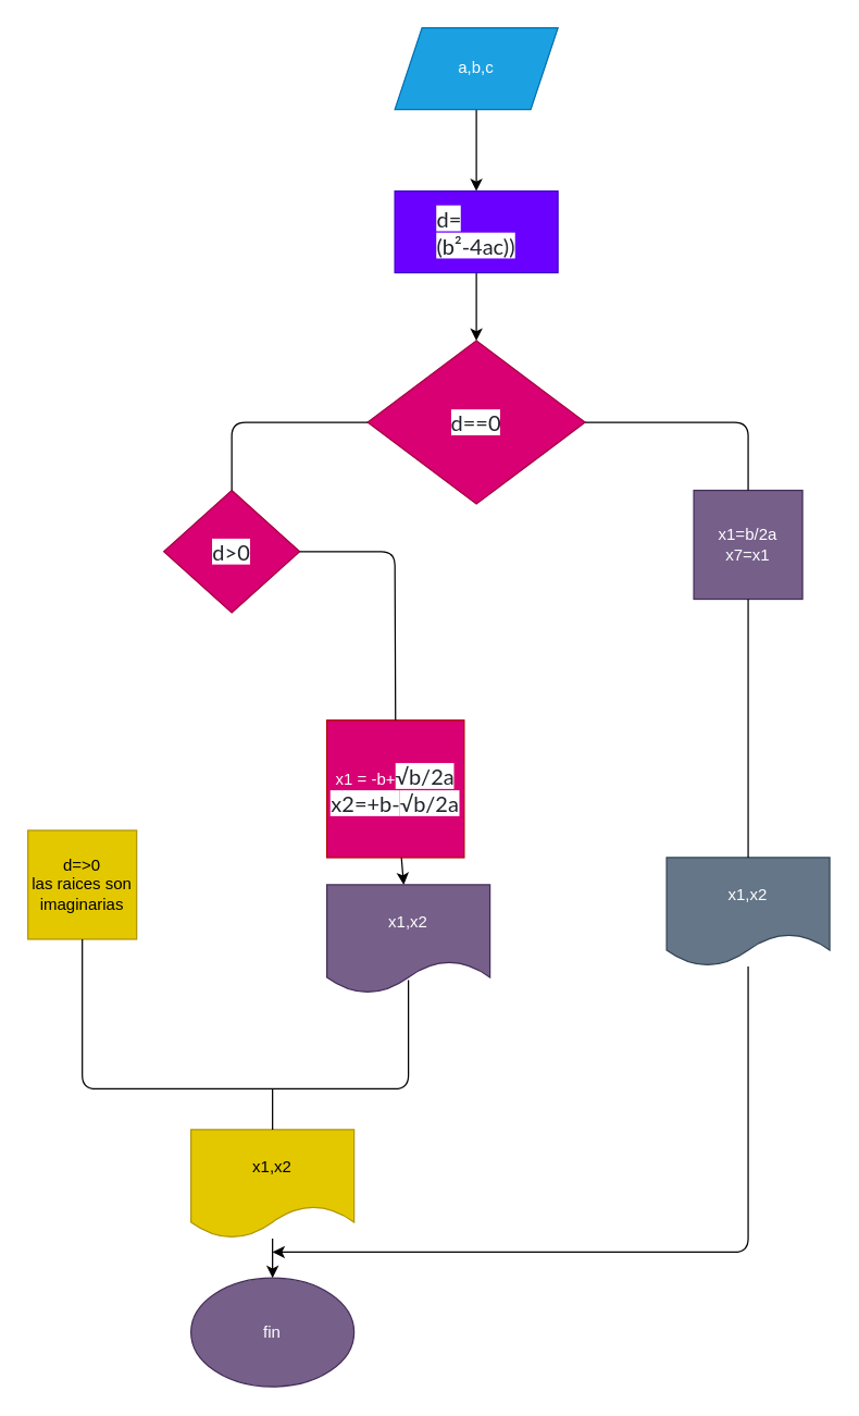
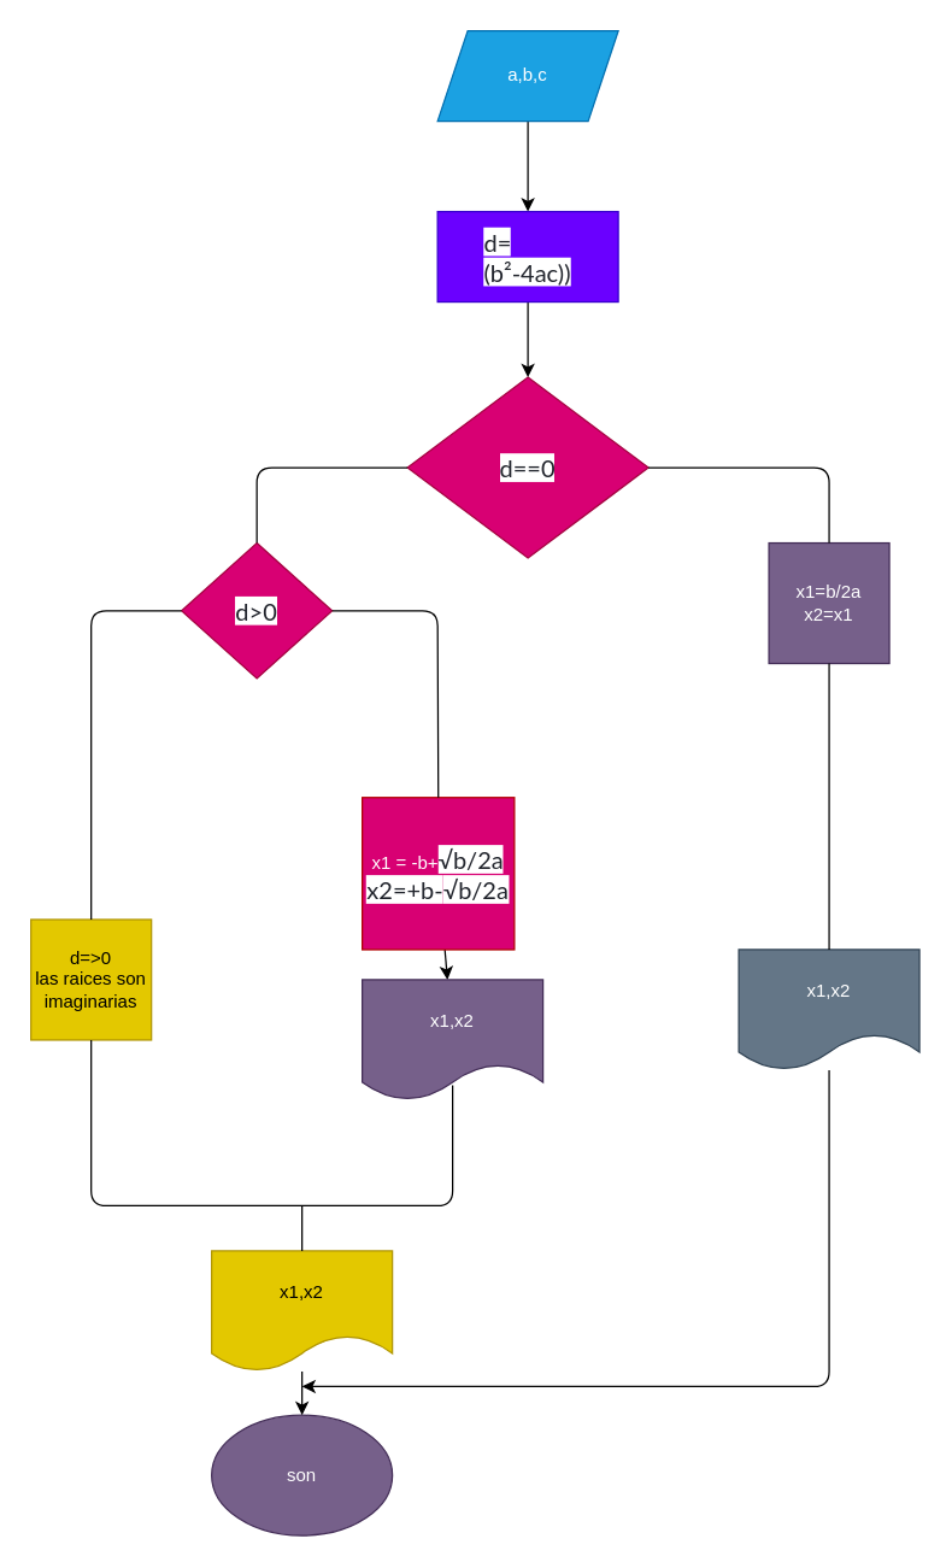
- <mxCell id="13" value="x1=b/2a&lt;br&gt;x7=x1" style="whiteSpace=wrap;html=1;aspect=fixed;fillColor=#76608a;strokeColor=#432D57;fontColor=#ffffff;" vertex="1" parent="1"><mxGeometry x="510" y="360" width="80" height="80" as="geometry" /></mxCell>
+ <mxCell id="13" value="x1=b/2a&lt;br&gt;x2=x1" style="whiteSpace=wrap;html=1;aspect=fixed;fillColor=#76608a;strokeColor=#432D57;fontColor=#ffffff;" vertex="1" parent="1"><mxGeometry x="510" y="360" width="80" height="80" as="geometry" /></mxCell>
+ <mxCell id="17" value="" style="endArrow=none;html=1;entryX=0.5;entryY=0;entryDx=0;entryDy=0;exitX=0;exitY=0.5;exitDx=0;exitDy=0;" edge="1" parent="1" source="14" target="10"><mxGeometry width="50" height="50" relative="1" as="geometry"><mxPoint x="330" y="590" as="sourcePoint" /><mxPoint x="380" y="540" as="targetPoint" /><Array as="points"><mxPoint x="60" y="405" /></Array></mxGeometry></mxCell>
- <mxCell id="8" value="fin" style="ellipse;whiteSpace=wrap;html=1;fillColor=#76608a;fontColor=#ffffff;strokeColor=#432D57;" vertex="1" parent="1"><mxGeometry x="140" y="939" width="120" height="80" as="geometry" /></mxCell>
+ <mxCell id="8" value="son" style="ellipse;whiteSpace=wrap;html=1;fillColor=#76608a;fontColor=#ffffff;strokeColor=#432D57;" vertex="1" parent="1"><mxGeometry x="140" y="939" width="120" height="80" as="geometry" /></mxCell>
